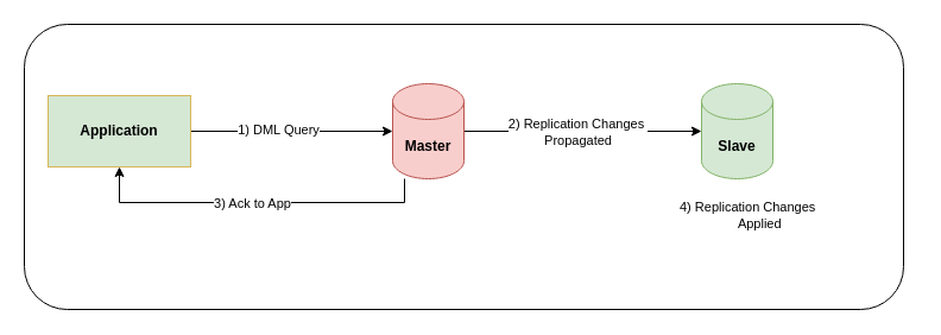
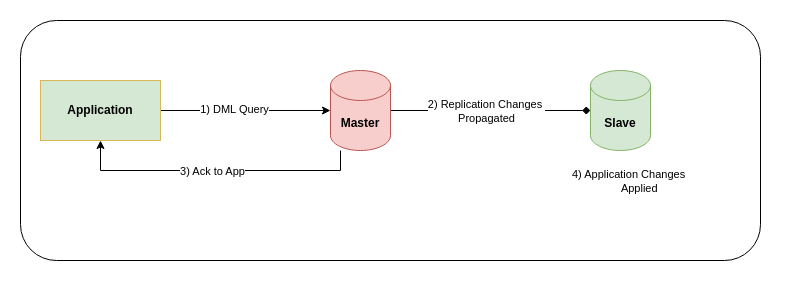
- <mxCell id="4" style="edgeStyle=orthogonalEdgeStyle;rounded=0;orthogonalLoop=1;jettySize=auto;html=1;entryX=0;entryY=0.5;entryDx=0;entryDy=0;entryPerimeter=0;" edge="1" parent="1" source="6" target="7"><mxGeometry relative="1" as="geometry" /></mxCell>
+ <mxCell id="4" style="edgeStyle=orthogonalEdgeStyle;rounded=0;orthogonalLoop=1;jettySize=auto;html=1;entryX=0;entryY=0.5;entryDx=0;entryDy=0;entryPerimeter=0;endArrow=diamond;" edge="1" parent="1" source="6" target="7"><mxGeometry relative="1" as="geometry" /></mxCell>
- <mxCell id="11" value="&lt;span style=&quot;color: rgb(0, 0, 0); font-family: Helvetica; font-size: 11px; font-style: normal; font-variant-ligatures: normal; font-variant-caps: normal; letter-spacing: normal; orphans: 2; text-align: center; text-indent: 0px; text-transform: none; widows: 2; word-spacing: 0px; -webkit-text-stroke-width: 0px; text-decoration-thickness: initial; text-decoration-style: initial; text-decoration-color: initial;&quot;&gt;4) Replication Changes &lt;br&gt;&lt;span style=&quot;white-space: pre;&quot;&gt;&#09;&lt;/span&gt;&lt;span style=&quot;white-space: pre;&quot;&gt;&#09;&lt;/span&gt;Applied&lt;/span&gt;" style="text;whiteSpace=wrap;html=1;" vertex="1" parent="1"><mxGeometry x="570" y="160" width="200" height="30" as="geometry" /></mxCell>
+ <mxCell id="11" value="&lt;span style=&quot;color: rgb(0, 0, 0); font-family: Helvetica; font-size: 11px; font-style: normal; font-variant-ligatures: normal; font-variant-caps: normal; letter-spacing: normal; orphans: 2; text-align: center; text-indent: 0px; text-transform: none; widows: 2; word-spacing: 0px; -webkit-text-stroke-width: 0px; text-decoration-thickness: initial; text-decoration-style: initial; text-decoration-color: initial;&quot;&gt;4) Application Changes &lt;br&gt;&lt;span style=&quot;white-space: pre;&quot;&gt;&#09;&lt;/span&gt;&lt;span style=&quot;white-space: pre;&quot;&gt;&#09;&lt;/span&gt;Applied&lt;/span&gt;" style="text;whiteSpace=wrap;html=1;" vertex="1" parent="1"><mxGeometry x="570" y="160" width="200" height="30" as="geometry" /></mxCell>
